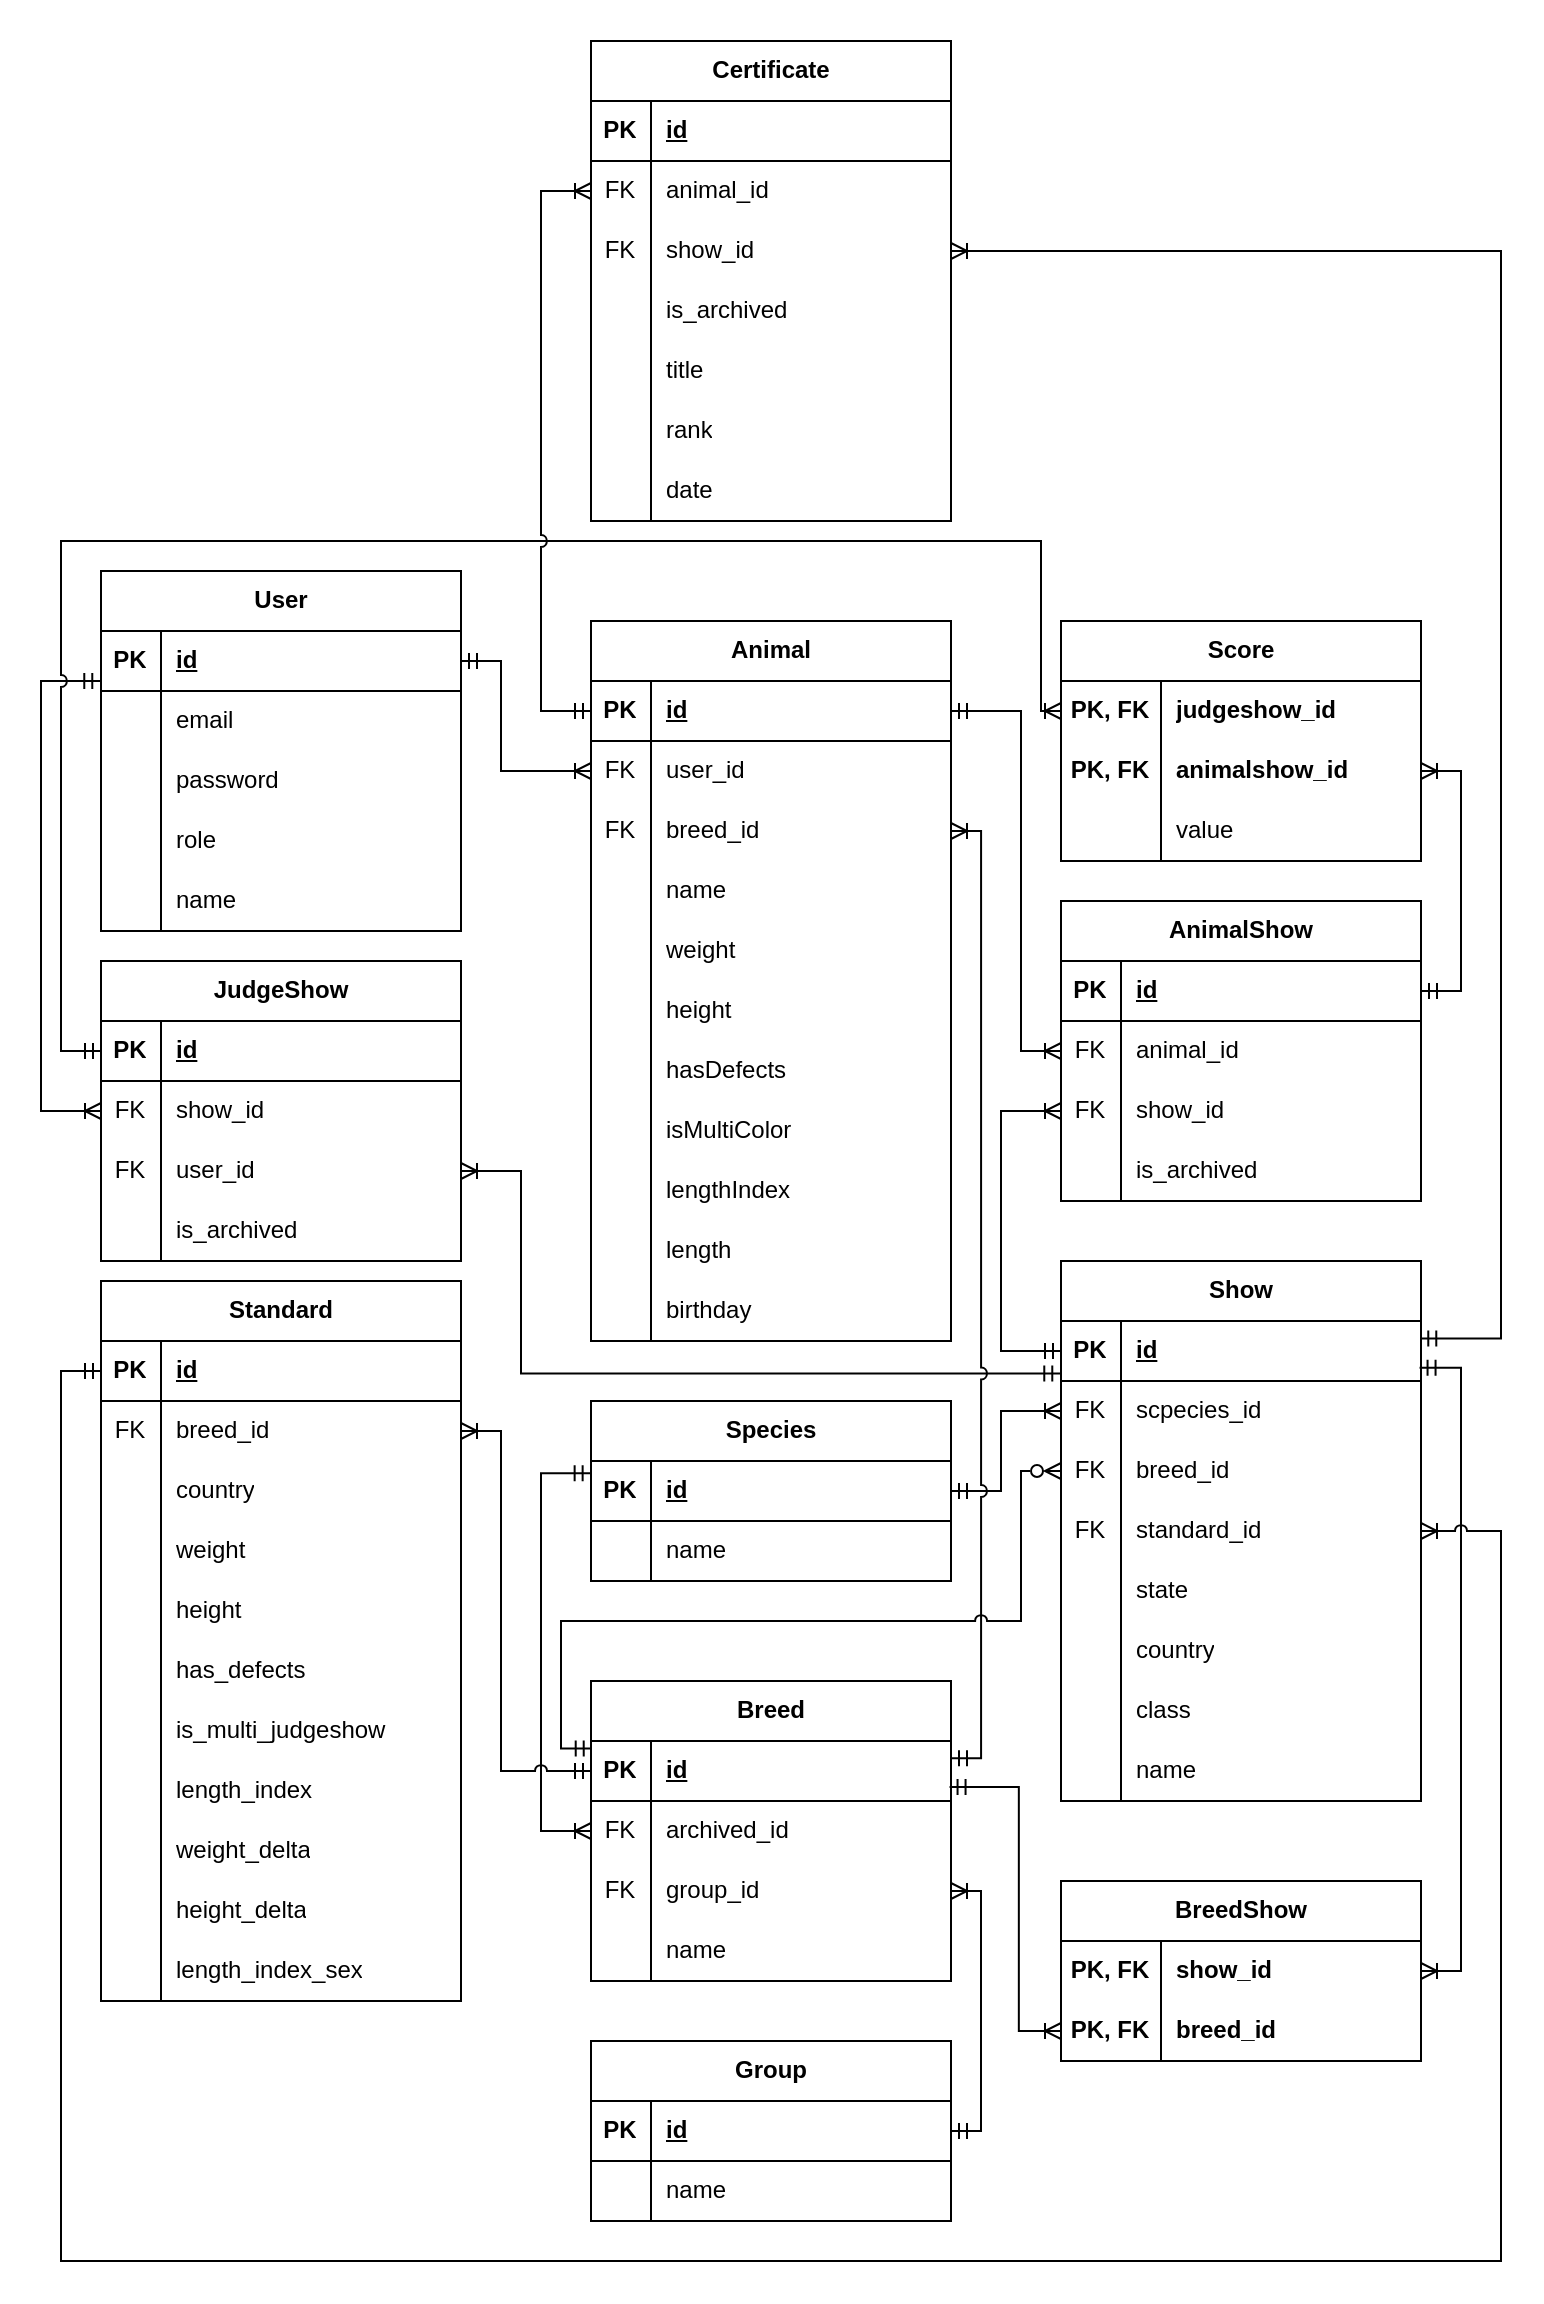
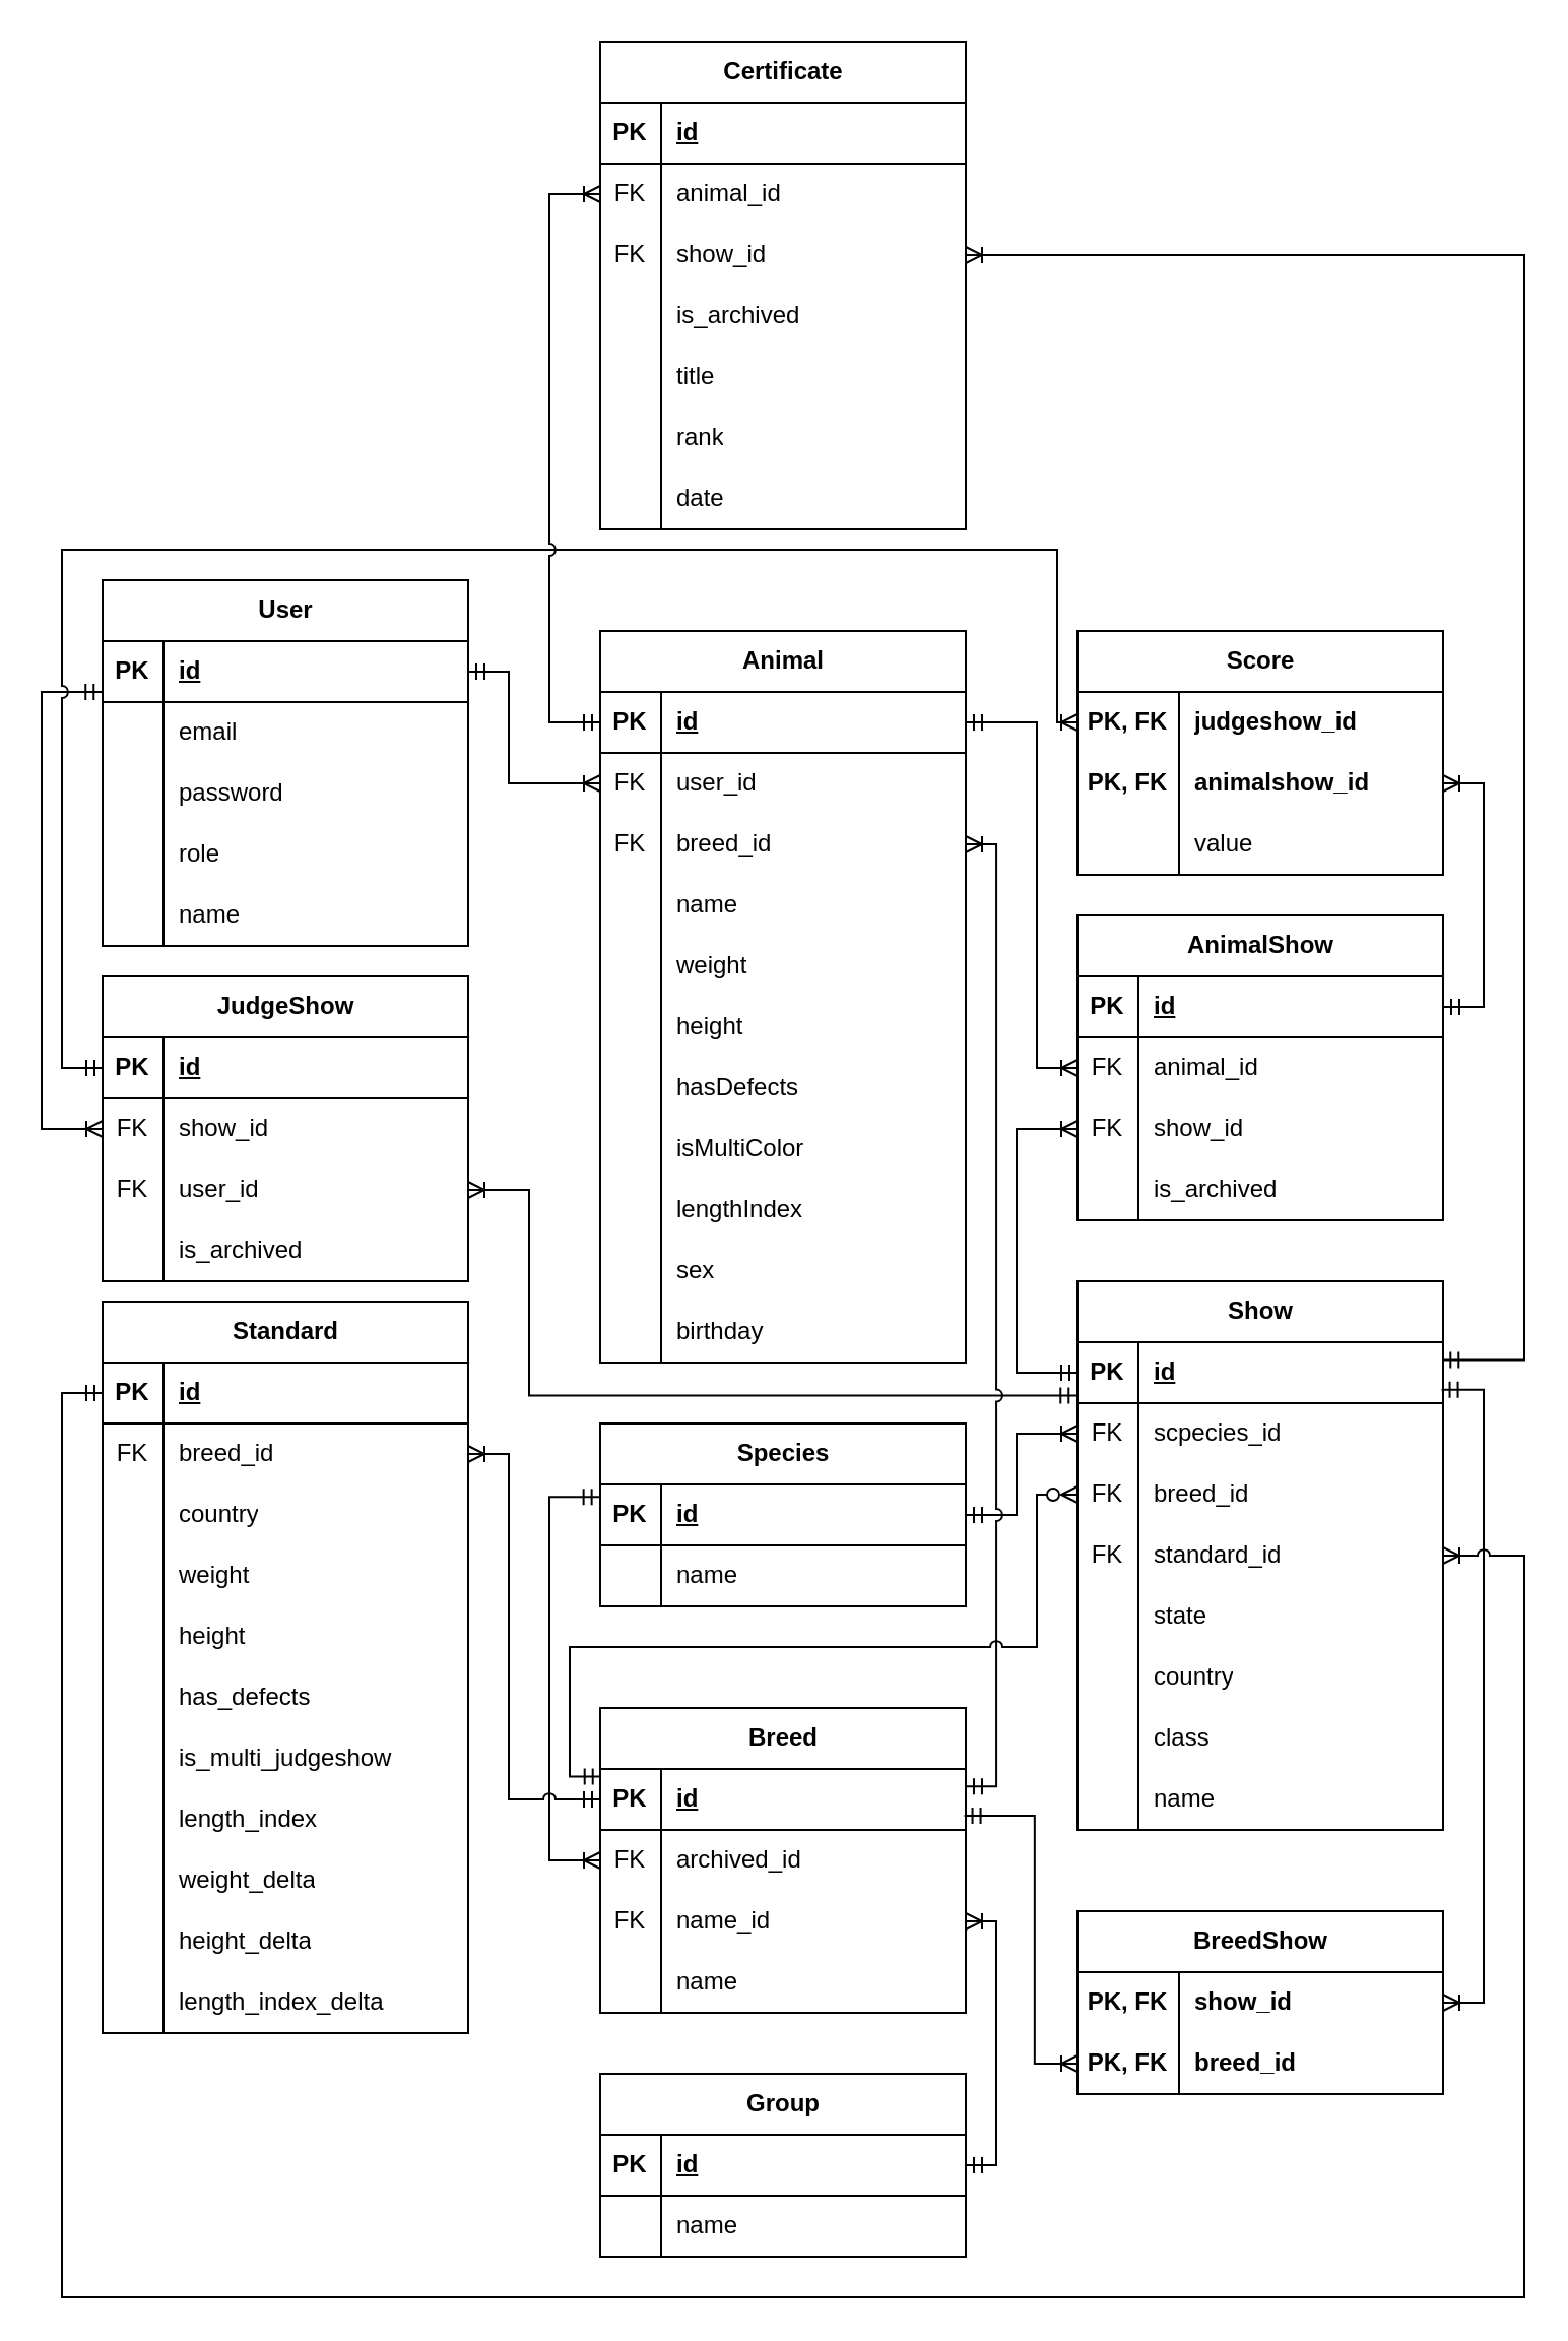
- <mxCell id="66" value="length" style="shape=partialRectangle;connectable=0;fillColor=none;top=0;left=0;bottom=0;right=0;align=left;spacingLeft=6;overflow=hidden;whiteSpace=wrap;html=1;" parent="64" vertex="1"><mxGeometry x="30" width="150" height="30" as="geometry"><mxRectangle width="150" height="30" as="alternateBounds" /></mxGeometry></mxCell>
+ <mxCell id="66" value="sex" style="shape=partialRectangle;connectable=0;fillColor=none;top=0;left=0;bottom=0;right=0;align=left;spacingLeft=6;overflow=hidden;whiteSpace=wrap;html=1;" parent="64" vertex="1"><mxGeometry x="30" width="150" height="30" as="geometry"><mxRectangle width="150" height="30" as="alternateBounds" /></mxGeometry></mxCell>
- <mxCell id="127" value="group_id" style="shape=partialRectangle;connectable=0;fillColor=none;top=0;left=0;bottom=0;right=0;align=left;spacingLeft=6;overflow=hidden;whiteSpace=wrap;html=1;" parent="125" vertex="1"><mxGeometry x="30" width="150" height="30" as="geometry"><mxRectangle width="150" height="30" as="alternateBounds" /></mxGeometry></mxCell>
+ <mxCell id="127" value="name_id" style="shape=partialRectangle;connectable=0;fillColor=none;top=0;left=0;bottom=0;right=0;align=left;spacingLeft=6;overflow=hidden;whiteSpace=wrap;html=1;" parent="125" vertex="1"><mxGeometry x="30" width="150" height="30" as="geometry"><mxRectangle width="150" height="30" as="alternateBounds" /></mxGeometry></mxCell>
- <mxCell id="35" value="length_index_sex" style="shape=partialRectangle;connectable=0;fillColor=none;top=0;left=0;bottom=0;right=0;align=left;spacingLeft=6;overflow=hidden;whiteSpace=wrap;html=1;" parent="33" vertex="1"><mxGeometry x="30" width="150" height="30" as="geometry"><mxRectangle width="150" height="30" as="alternateBounds" /></mxGeometry></mxCell>
+ <mxCell id="35" value="length_index_delta" style="shape=partialRectangle;connectable=0;fillColor=none;top=0;left=0;bottom=0;right=0;align=left;spacingLeft=6;overflow=hidden;whiteSpace=wrap;html=1;" parent="33" vertex="1"><mxGeometry x="30" width="150" height="30" as="geometry"><mxRectangle width="150" height="30" as="alternateBounds" /></mxGeometry></mxCell>
